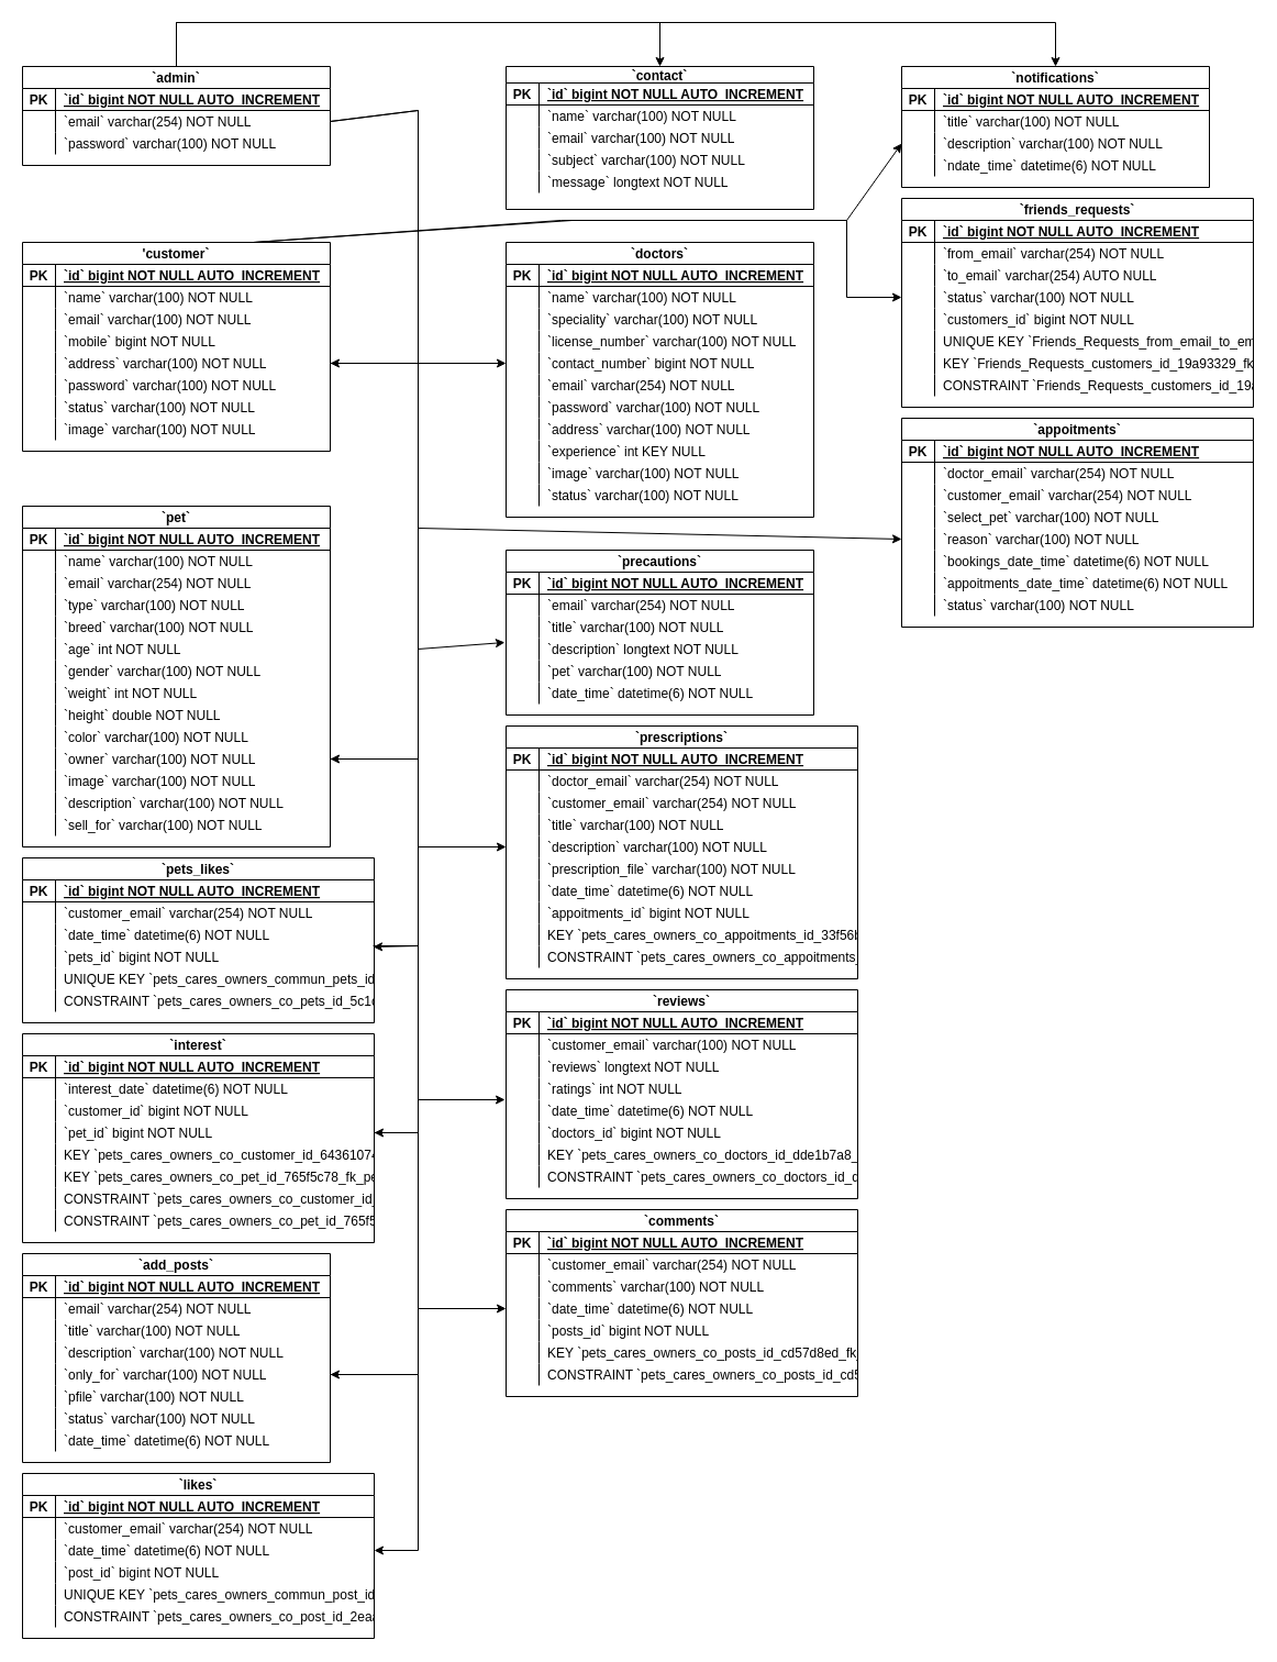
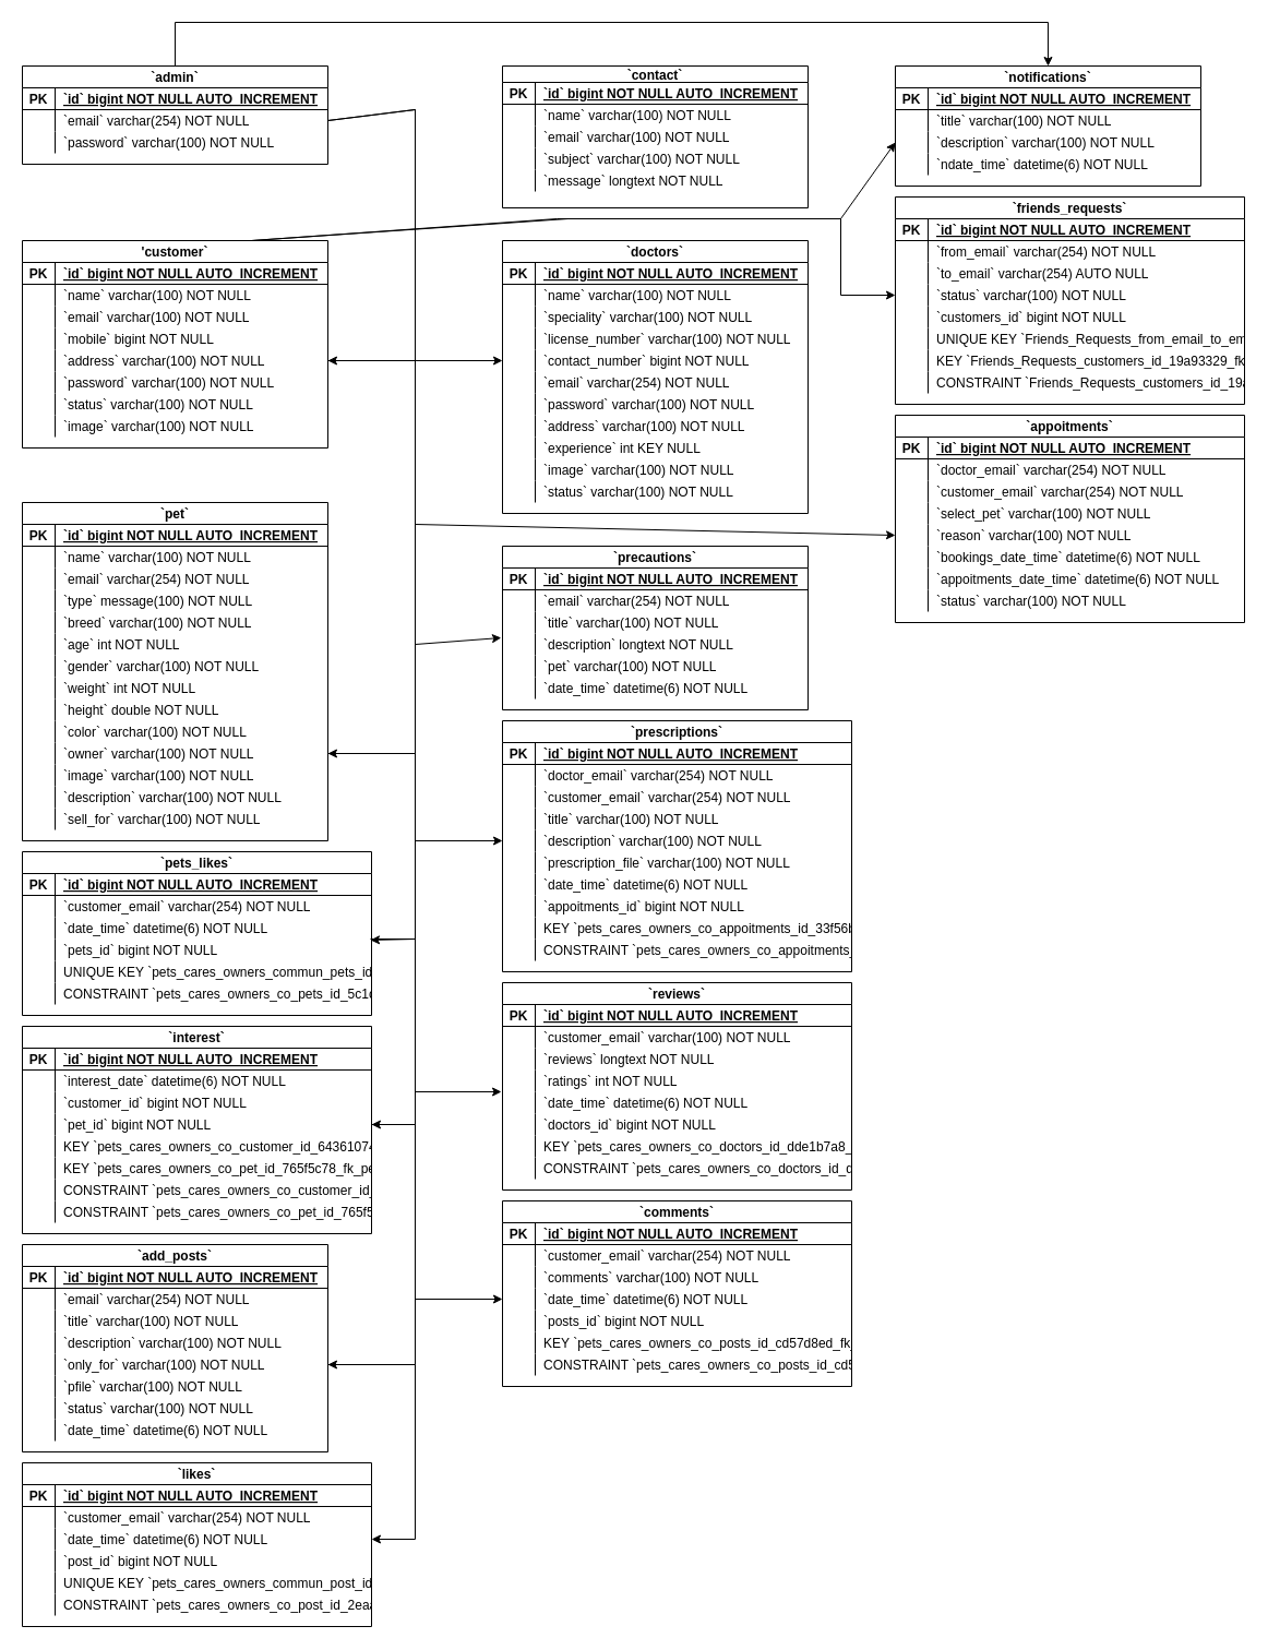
- <mxCell id="378" value="" style="endArrow=classic;html=1;rounded=0;exitX=0.5;exitY=0;exitDx=0;exitDy=0;entryX=0.5;entryY=0;entryDx=0;entryDy=0;" edge="1" parent="1" source="2" target="122"><mxGeometry width="50" height="50" relative="1" as="geometry"><mxPoint x="210" y="220" as="sourcePoint" /><mxPoint x="260" y="170" as="targetPoint" /><Array as="points"><mxPoint x="160" y="20" /><mxPoint x="600" y="20" /></Array></mxGeometry></mxCell>
- <mxCell id="253" value="`type` varchar(100) NOT NULL" style="shape=partialRectangle;overflow=hidden;connectable=0;fillColor=none;align=left;strokeColor=inherit;top=0;left=0;bottom=0;right=0;spacingLeft=6;" vertex="1" parent="251"><mxGeometry x="30" width="250" height="20" as="geometry"><mxRectangle width="250" height="20" as="alternateBounds" /></mxGeometry></mxCell>
+ <mxCell id="253" value="`type` message(100) NOT NULL" style="shape=partialRectangle;overflow=hidden;connectable=0;fillColor=none;align=left;strokeColor=inherit;top=0;left=0;bottom=0;right=0;spacingLeft=6;" vertex="1" parent="251"><mxGeometry x="30" width="250" height="20" as="geometry"><mxRectangle width="250" height="20" as="alternateBounds" /></mxGeometry></mxCell>
